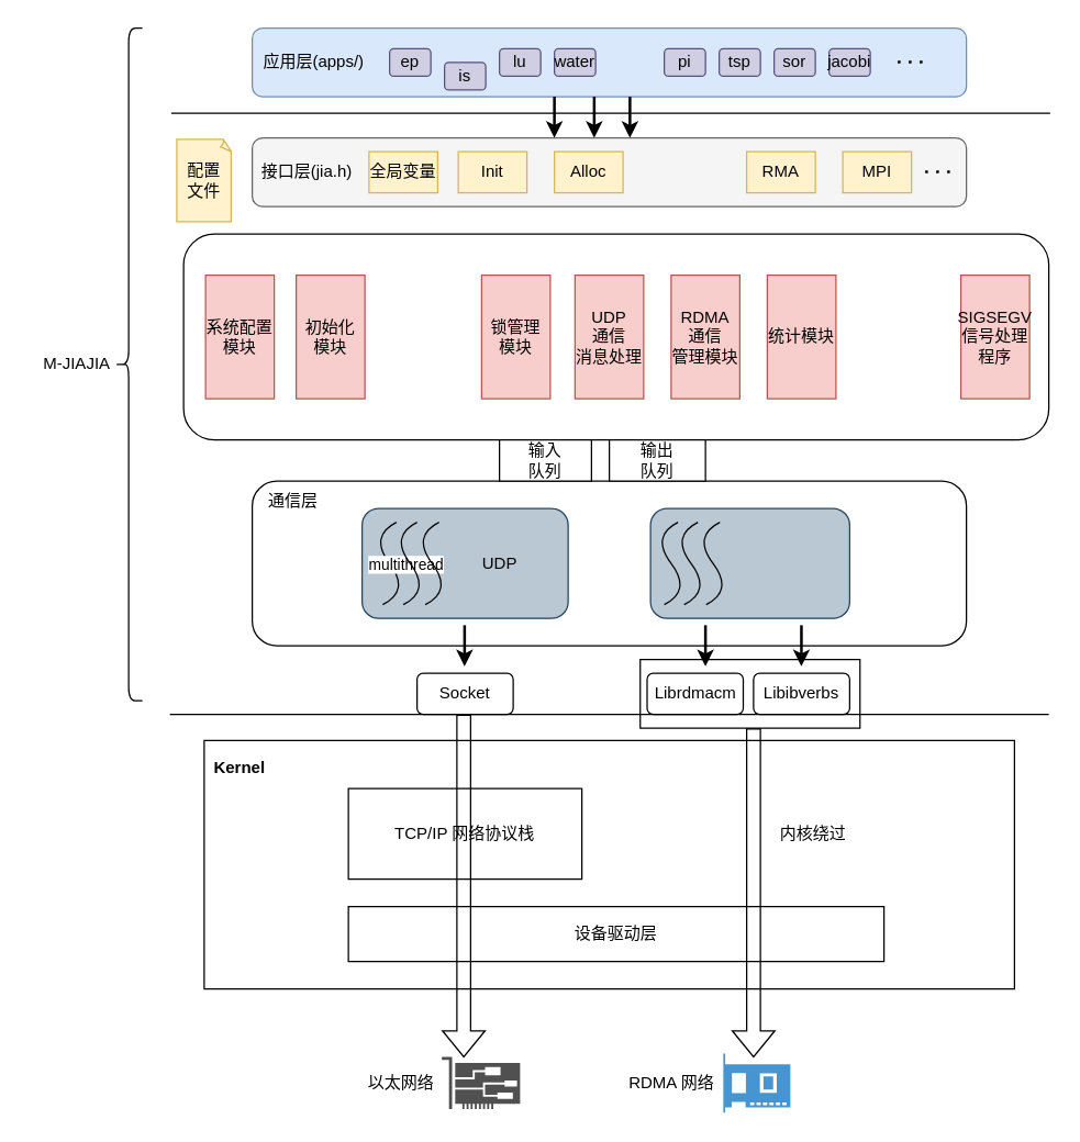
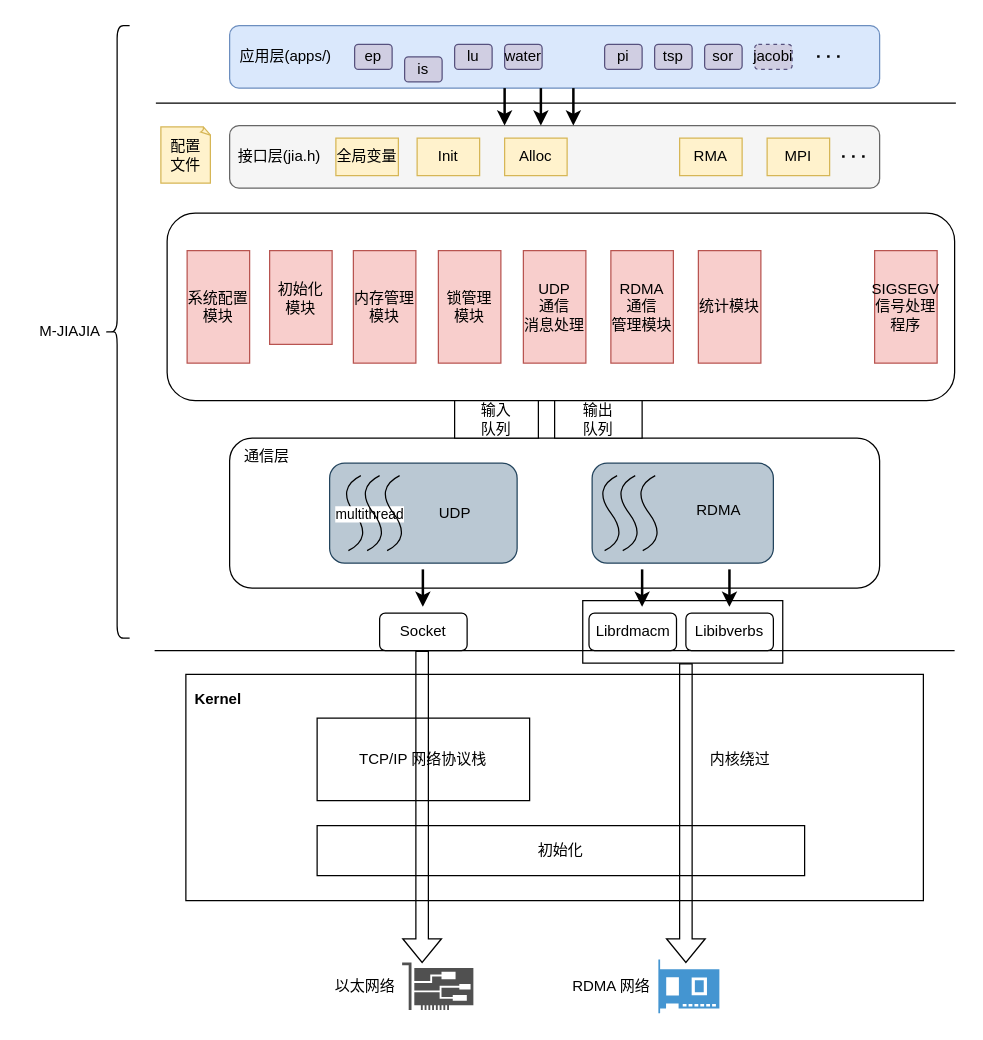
- <mxCell id="20" value="jacobi" style="rounded=1;whiteSpace=wrap;html=1;fillColor=#d0cee2;strokeColor=#56517e;" parent="1" vertex="1"><mxGeometry x="603" y="35" width="30" height="20" as="geometry" /></mxCell>
+ <mxCell id="20" value="jacobi" style="rounded=1;whiteSpace=wrap;html=1;fillColor=#d0cee2;strokeColor=#56517e;dashed=1;" parent="1" vertex="1"><mxGeometry x="603" y="35" width="30" height="20" as="geometry" /></mxCell>
- <mxCell id="67" value="配置&lt;div&gt;文件&lt;/div&gt;" style="whiteSpace=wrap;html=1;shape=mxgraph.basic.document;fillColor=#fff2cc;strokeColor=#d6b656;" parent="1" vertex="1"><mxGeometry x="128" y="101" width="40" height="60" as="geometry" /></mxCell>
+ <mxCell id="67" value="配置&lt;div&gt;文件&lt;/div&gt;" style="whiteSpace=wrap;html=1;shape=mxgraph.basic.document;fillColor=#fff2cc;strokeColor=#d6b656;" parent="1" vertex="1"><mxGeometry x="128" y="101" width="40" height="45" as="geometry" /></mxCell>
- <mxCell id="30" value="初始化&lt;div&gt;模块&lt;/div&gt;" style="rounded=0;whiteSpace=wrap;html=1;fillColor=#f8cecc;strokeColor=#b85450;" parent="1" vertex="1"><mxGeometry x="215" y="200" width="50" height="90" as="geometry" /></mxCell>
+ <mxCell id="30" value="初始化&lt;div&gt;模块&lt;/div&gt;" style="rounded=0;whiteSpace=wrap;html=1;fillColor=#f8cecc;strokeColor=#b85450;" parent="1" vertex="1"><mxGeometry x="215" y="200" width="50" height="75" as="geometry" /></mxCell>
+ <mxCell id="31" value="内存管理模块" style="rounded=0;whiteSpace=wrap;html=1;fillColor=#f8cecc;strokeColor=#b85450;" parent="1" vertex="1"><mxGeometry x="282" y="200" width="50" height="90" as="geometry" /></mxCell>
+ <mxCell id="66" value="RDMA" style="text;html=1;align=center;verticalAlign=middle;resizable=0;points=[];autosize=1;strokeColor=none;fillColor=none;" parent="1" vertex="1"><mxGeometry x="543.5" y="393" width="60" height="30" as="geometry" /></mxCell>
- <mxCell id="47" value="设备驱动层" style="rounded=0;whiteSpace=wrap;html=1;" parent="1" vertex="1"><mxGeometry x="253" y="660" width="390" height="40" as="geometry" /></mxCell>
+ <mxCell id="47" value="初始化" style="rounded=0;whiteSpace=wrap;html=1;" parent="1" vertex="1"><mxGeometry x="253" y="660" width="390" height="40" as="geometry" /></mxCell>
